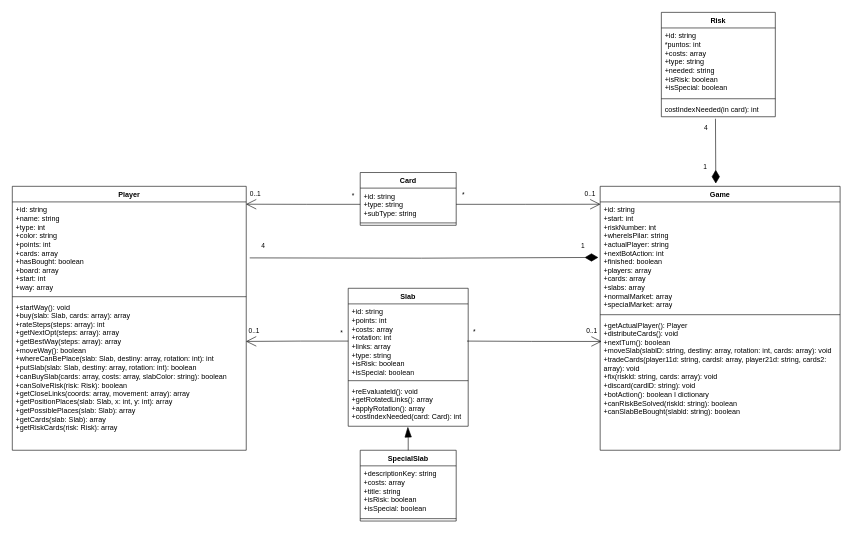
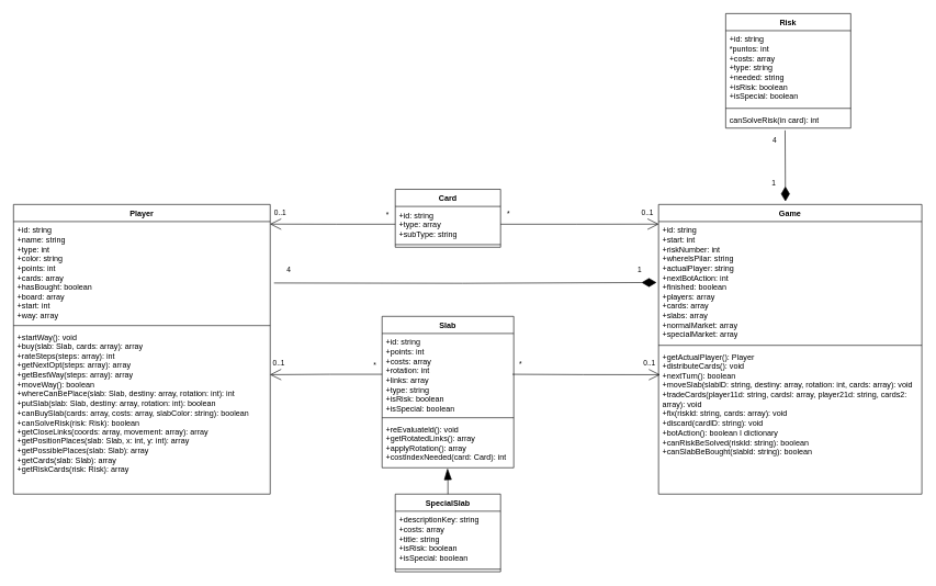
- <mxCell id="9" value="costIndexNeeded(in card): int" style="text;strokeColor=none;fillColor=none;align=left;verticalAlign=top;spacingLeft=4;spacingRight=4;overflow=hidden;rotatable=0;points=[[0,0.5],[1,0.5]];portConstraint=eastwest;whiteSpace=wrap;html=1;" vertex="1" parent="6"><mxGeometry y="148" width="190" height="26" as="geometry" /></mxCell>
+ <mxCell id="9" value="canSolveRisk(in card): int" style="text;strokeColor=none;fillColor=none;align=left;verticalAlign=top;spacingLeft=4;spacingRight=4;overflow=hidden;rotatable=0;points=[[0,0.5],[1,0.5]];portConstraint=eastwest;whiteSpace=wrap;html=1;" vertex="1" parent="6"><mxGeometry y="148" width="190" height="26" as="geometry" /></mxCell>
- <mxCell id="21" value="&lt;div&gt;+id: string&lt;/div&gt;&lt;div&gt;+type: string&lt;/div&gt;&lt;div&gt;+subType: string&lt;/div&gt;" style="text;strokeColor=none;fillColor=none;align=left;verticalAlign=top;spacingLeft=4;spacingRight=4;overflow=hidden;rotatable=0;points=[[0,0.5],[1,0.5]];portConstraint=eastwest;whiteSpace=wrap;html=1;" vertex="1" parent="20"><mxGeometry y="26" width="160" height="54" as="geometry" /></mxCell>
+ <mxCell id="21" value="&lt;div&gt;+id: string&lt;/div&gt;&lt;div&gt;+type: array&lt;/div&gt;&lt;div&gt;+subType: string&lt;/div&gt;" style="text;strokeColor=none;fillColor=none;align=left;verticalAlign=top;spacingLeft=4;spacingRight=4;overflow=hidden;rotatable=0;points=[[0,0.5],[1,0.5]];portConstraint=eastwest;whiteSpace=wrap;html=1;" vertex="1" parent="20"><mxGeometry y="26" width="160" height="54" as="geometry" /></mxCell>
